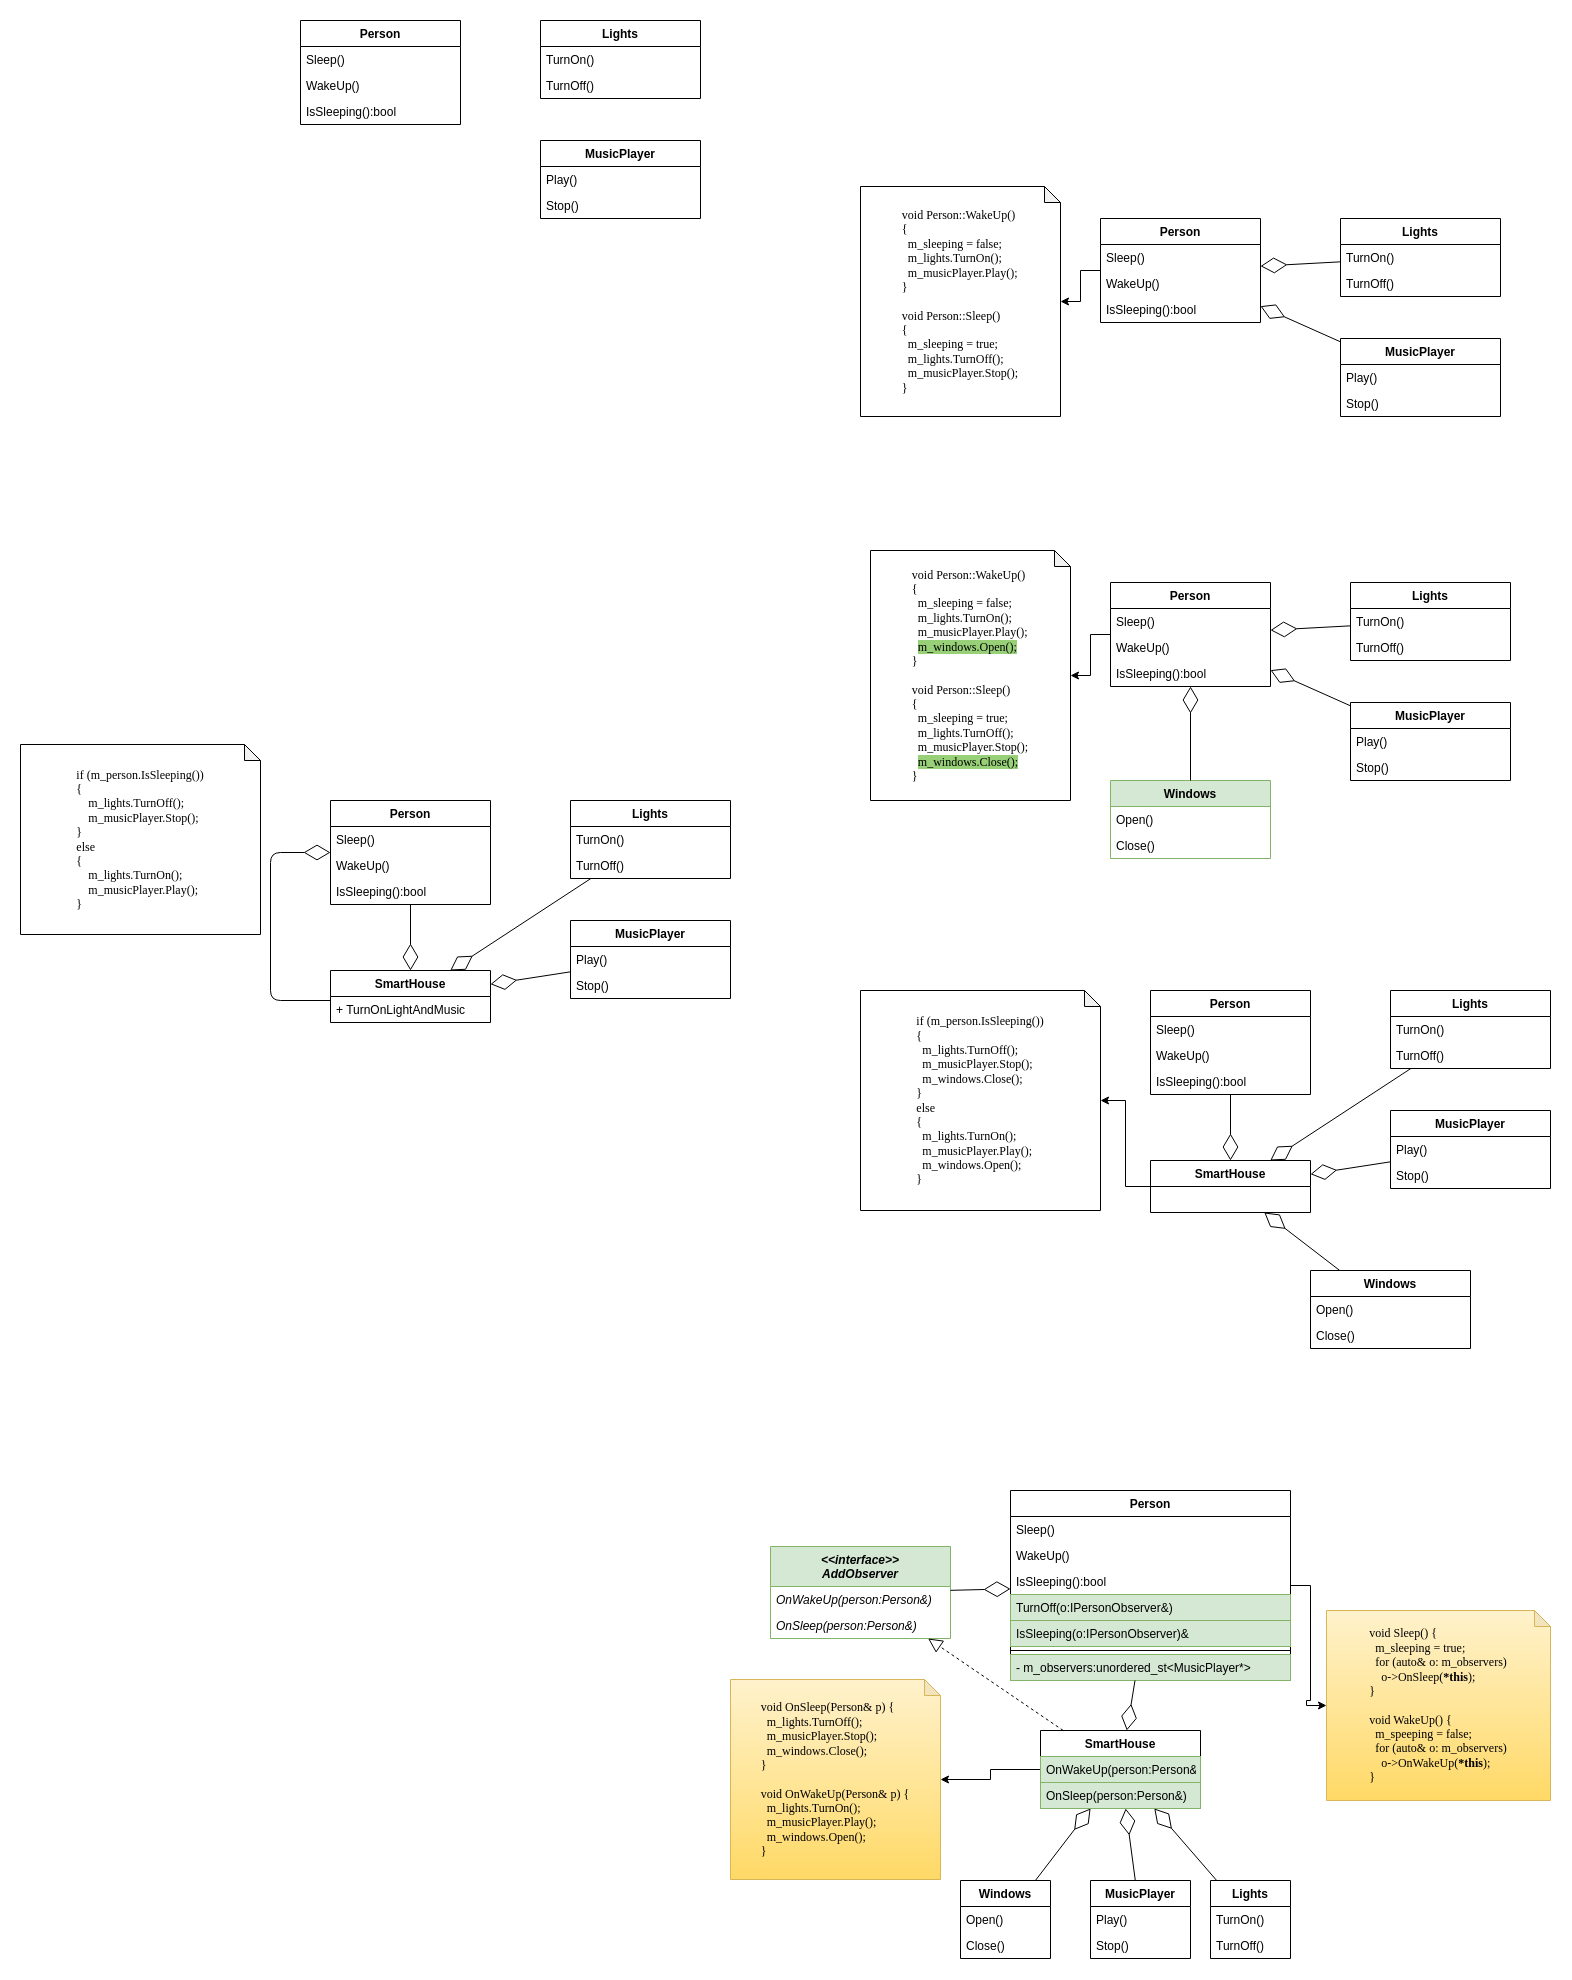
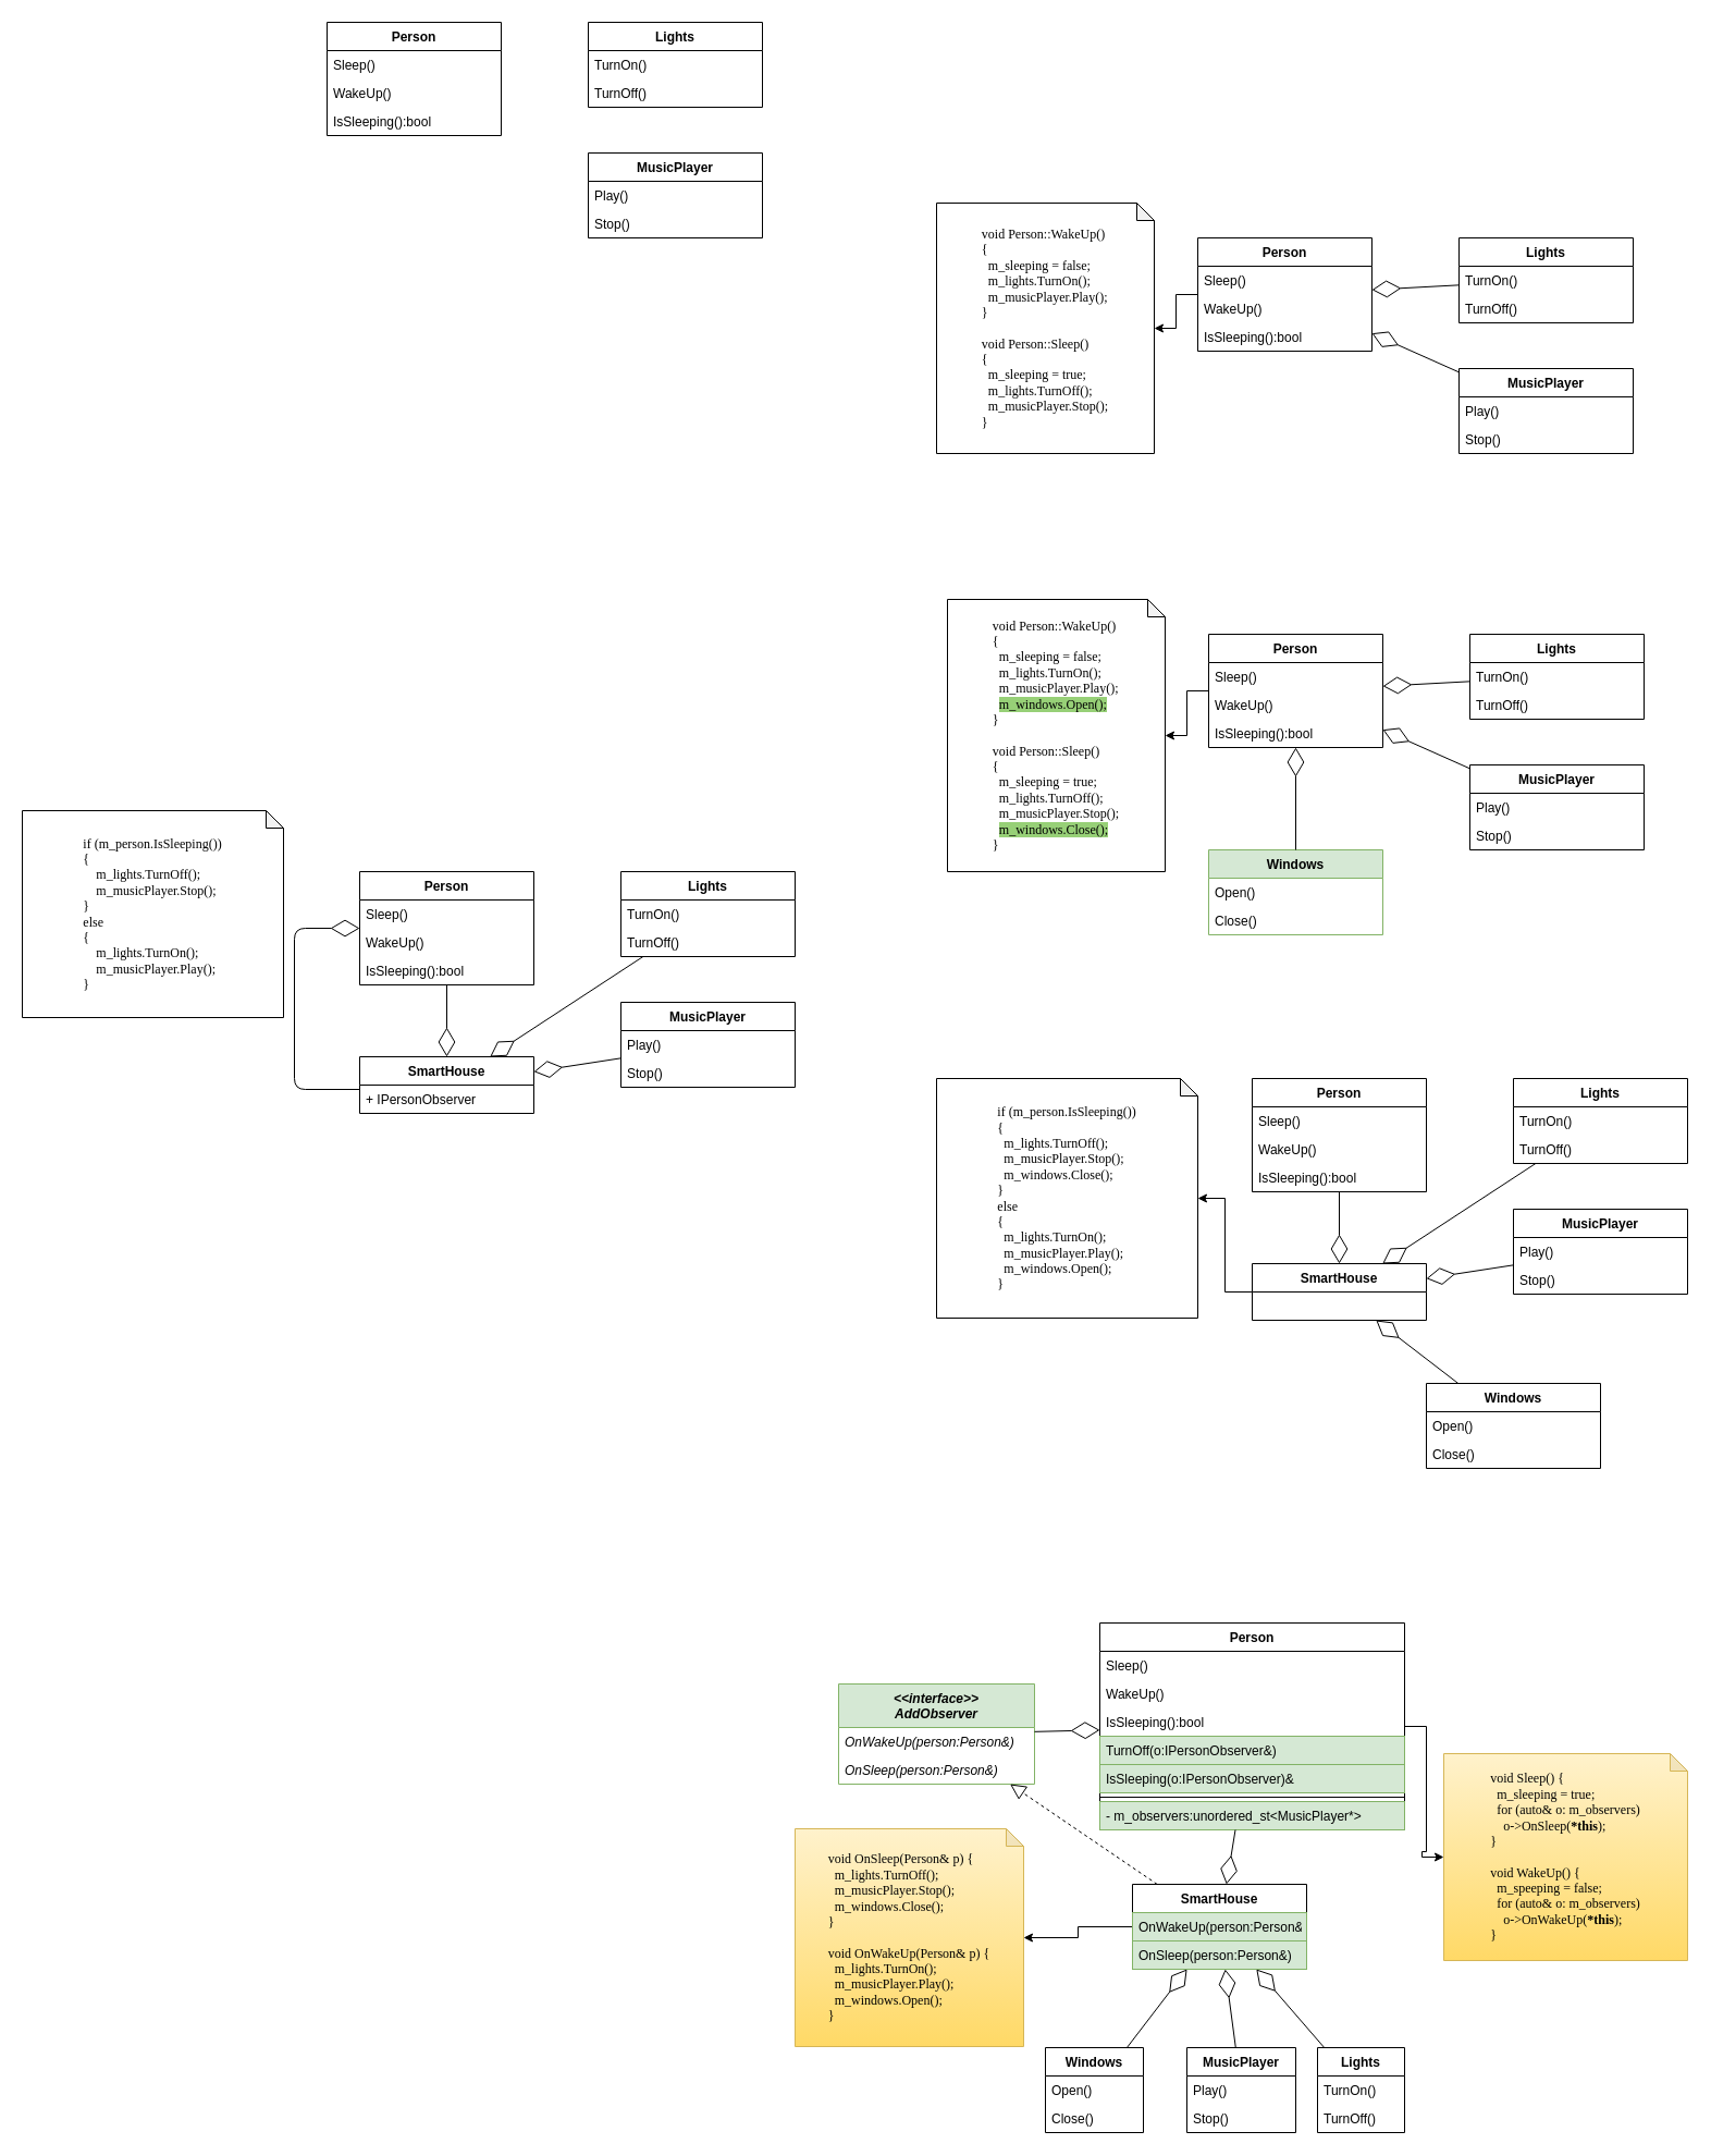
- <mxCell id="29" value="+ TurnOnLightAndMusic" style="text;strokeColor=none;fillColor=none;align=left;verticalAlign=top;spacingLeft=4;spacingRight=4;overflow=hidden;rotatable=0;points=[[0,0.5],[1,0.5]];portConstraint=eastwest;" parent="28" vertex="1"><mxGeometry y="26" width="160" height="26" as="geometry" /></mxCell>
+ <mxCell id="29" value="+ IPersonObserver" style="text;strokeColor=none;fillColor=none;align=left;verticalAlign=top;spacingLeft=4;spacingRight=4;overflow=hidden;rotatable=0;points=[[0,0.5],[1,0.5]];portConstraint=eastwest;" parent="28" vertex="1"><mxGeometry y="26" width="160" height="26" as="geometry" /></mxCell>
